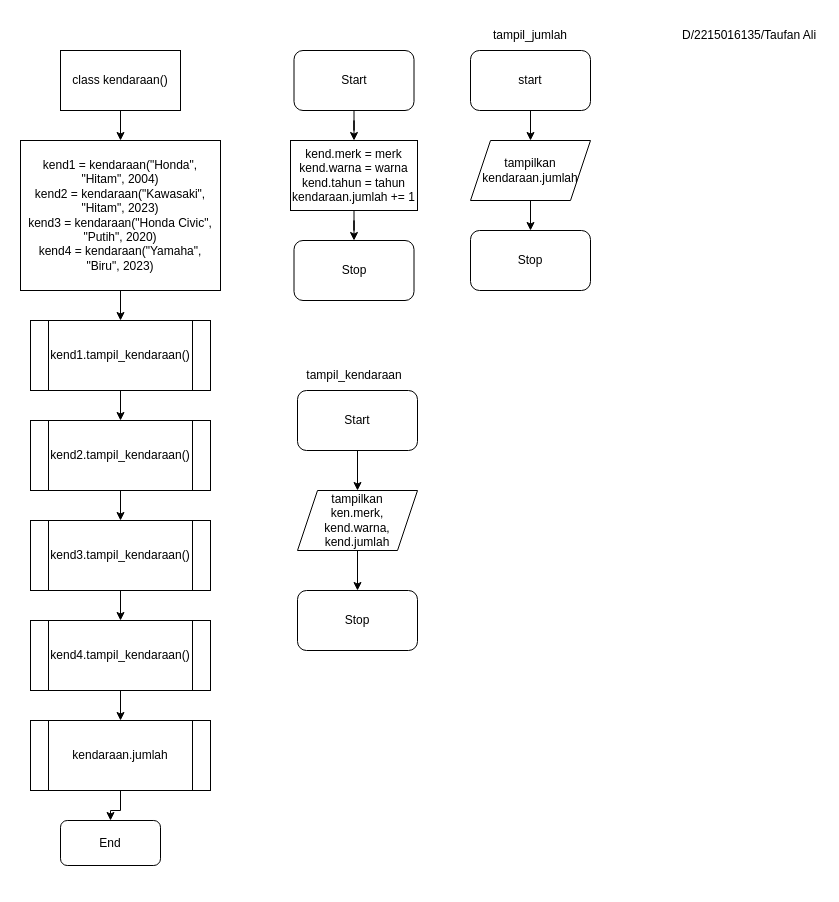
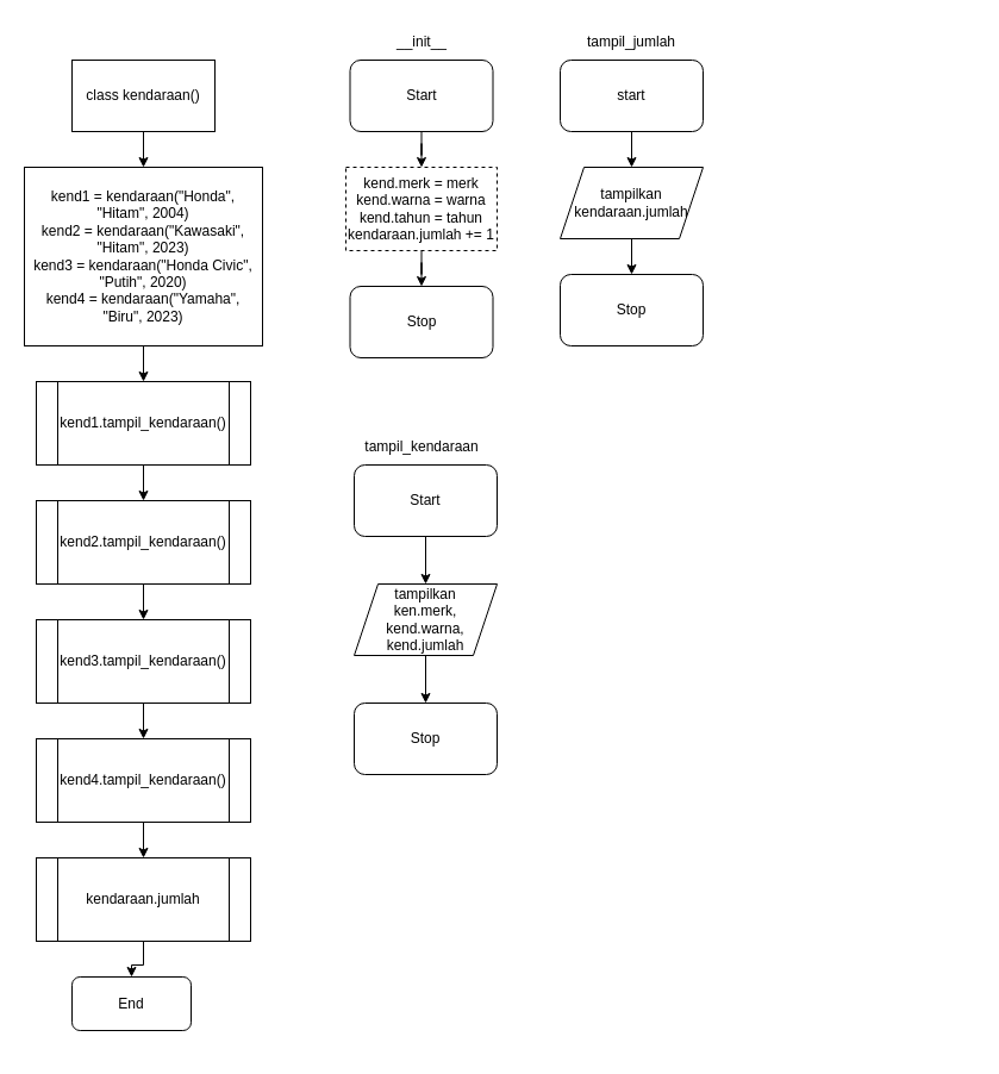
+ <mxCell id="21" value="__init__" style="text;html=1;strokeColor=none;fillColor=none;align=center;verticalAlign=middle;whiteSpace=wrap;rounded=0;" vertex="1" parent="19"><mxGeometry x="33.5" width="60" height="30" as="geometry" /></mxCell>
- <mxCell id="2" value="D/2215016135/Taufan Ali" style="text;html=1;strokeColor=none;fillColor=none;align=left;verticalAlign=middle;whiteSpace=wrap;rounded=0;" parent="1" vertex="1"><mxGeometry x="680" width="137" height="30" as="geometry" y="20" /></mxCell>
- <mxCell id="22" value="kend.merk = merk&lt;br&gt;kend.warna = warna&lt;br&gt;kend.tahun = tahun&lt;br&gt;kendaraan.jumlah += 1" style="rounded=0;whiteSpace=wrap;html=1;" vertex="1" parent="19"><mxGeometry y="120" width="127" height="70" as="geometry" /></mxCell>
+ <mxCell id="22" value="kend.merk = merk&lt;br&gt;kend.warna = warna&lt;br&gt;kend.tahun = tahun&lt;br&gt;kendaraan.jumlah += 1" style="rounded=0;whiteSpace=wrap;html=1;dashed=1;" vertex="1" parent="19"><mxGeometry y="120" width="127" height="70" as="geometry" /></mxCell>
